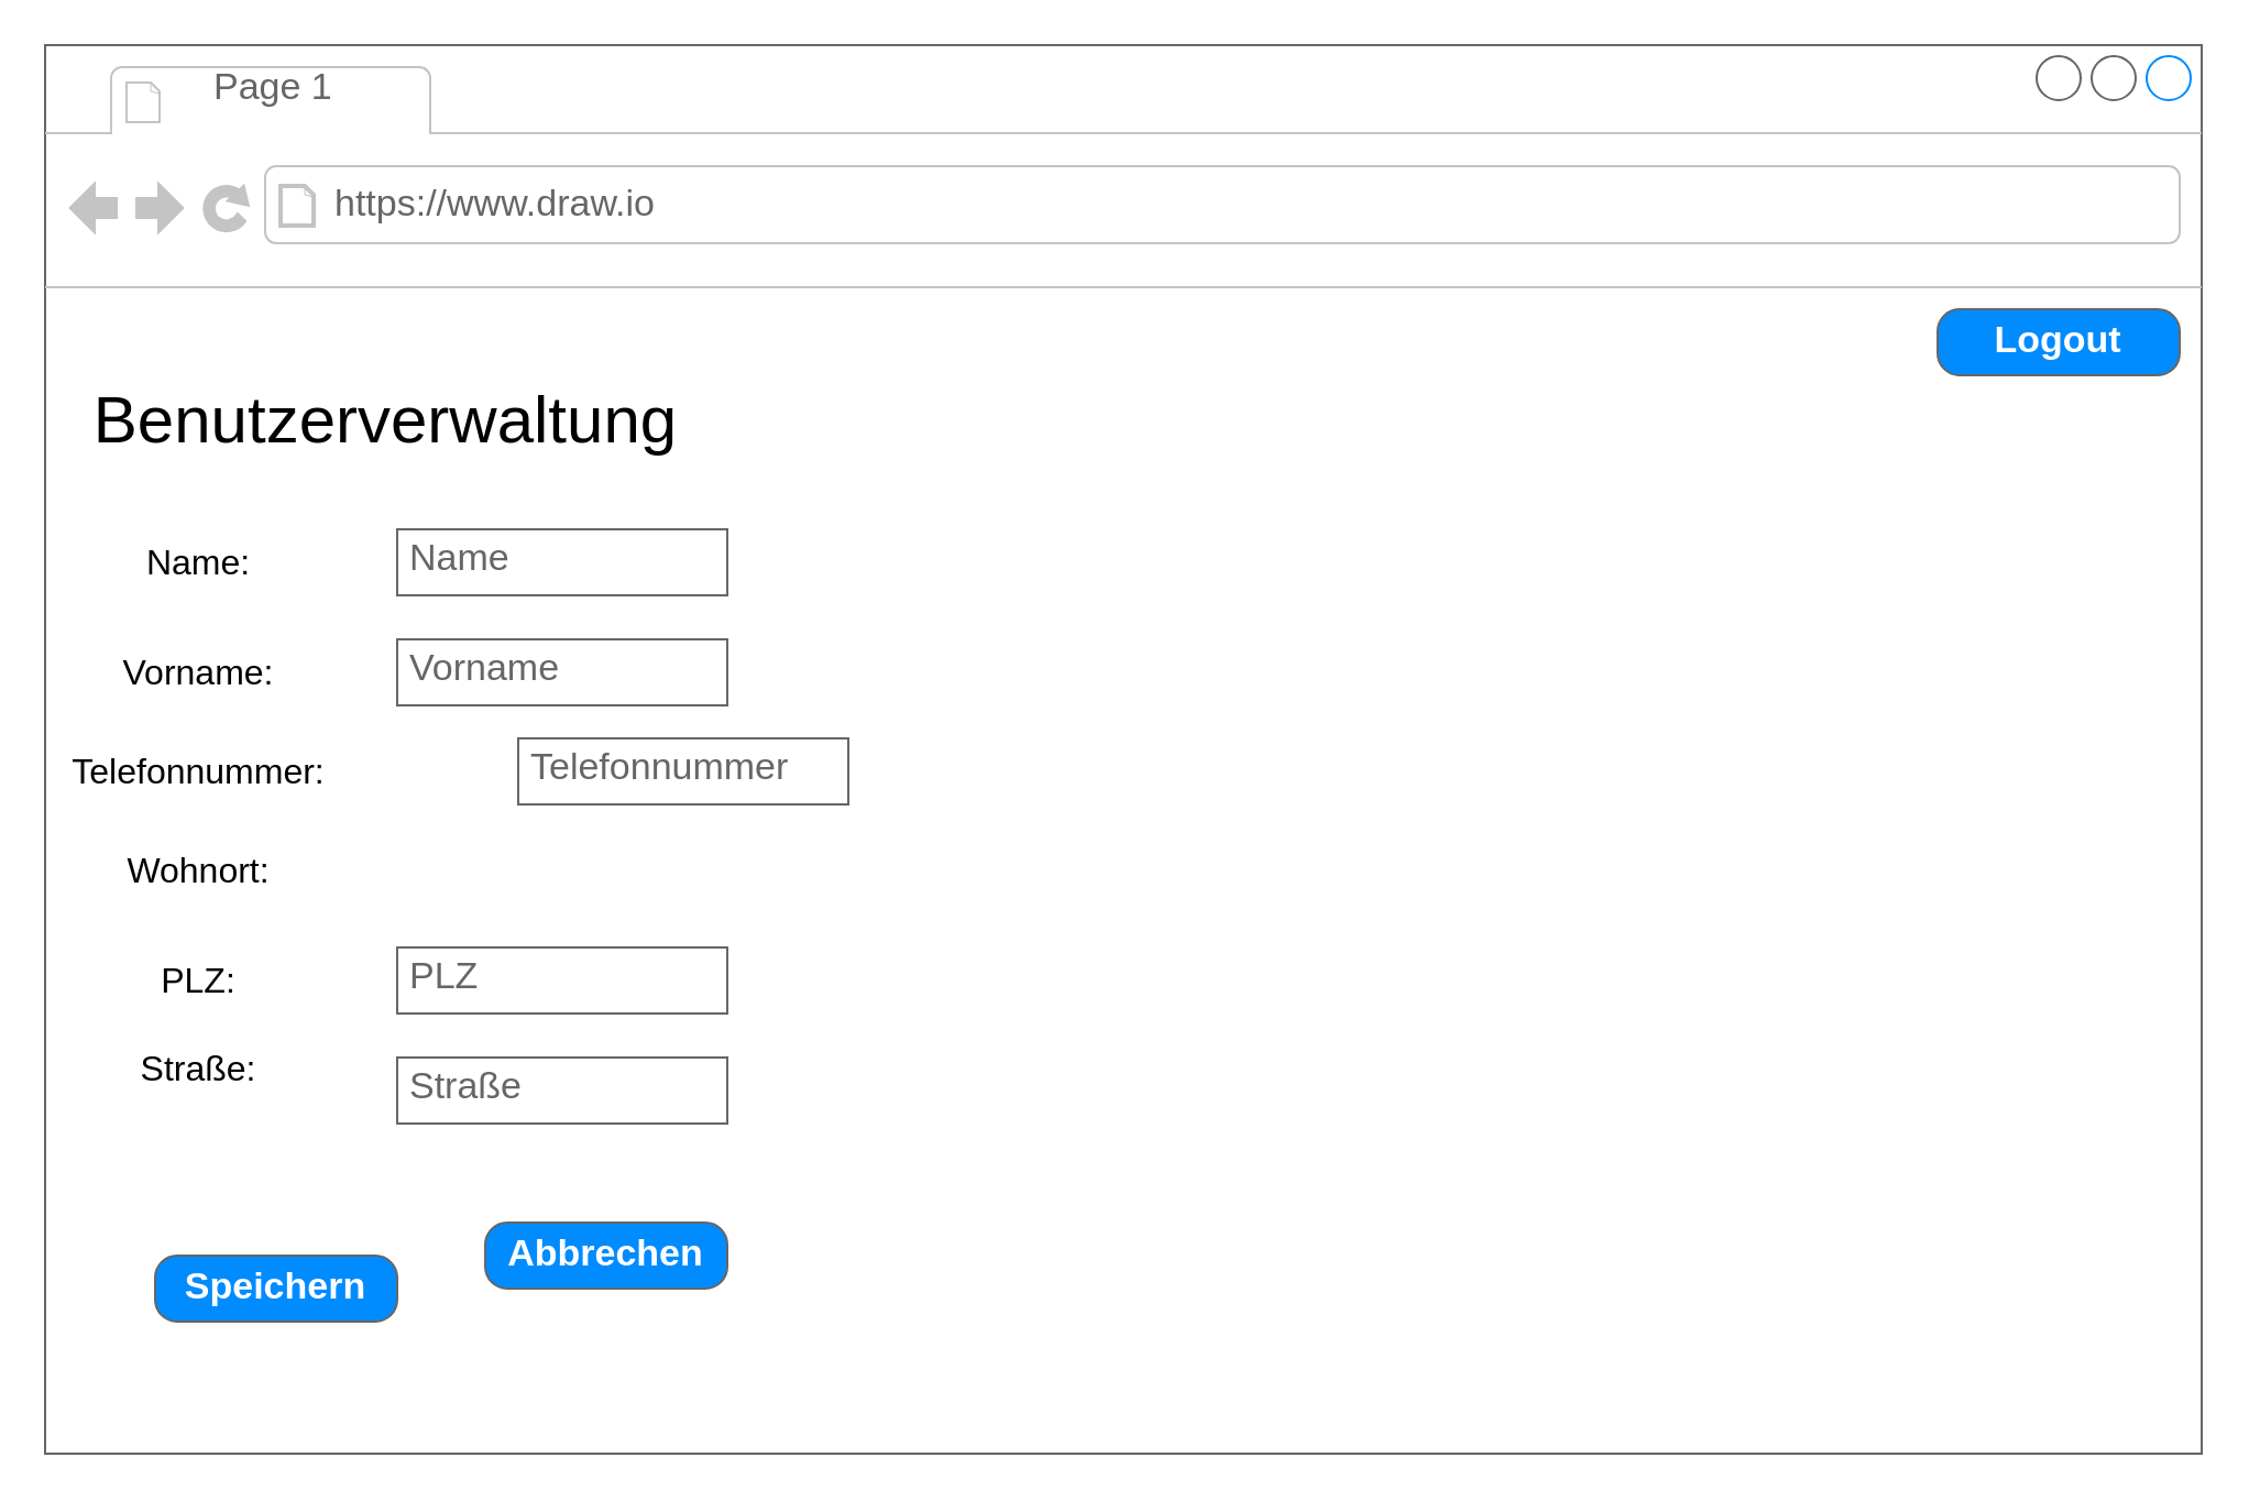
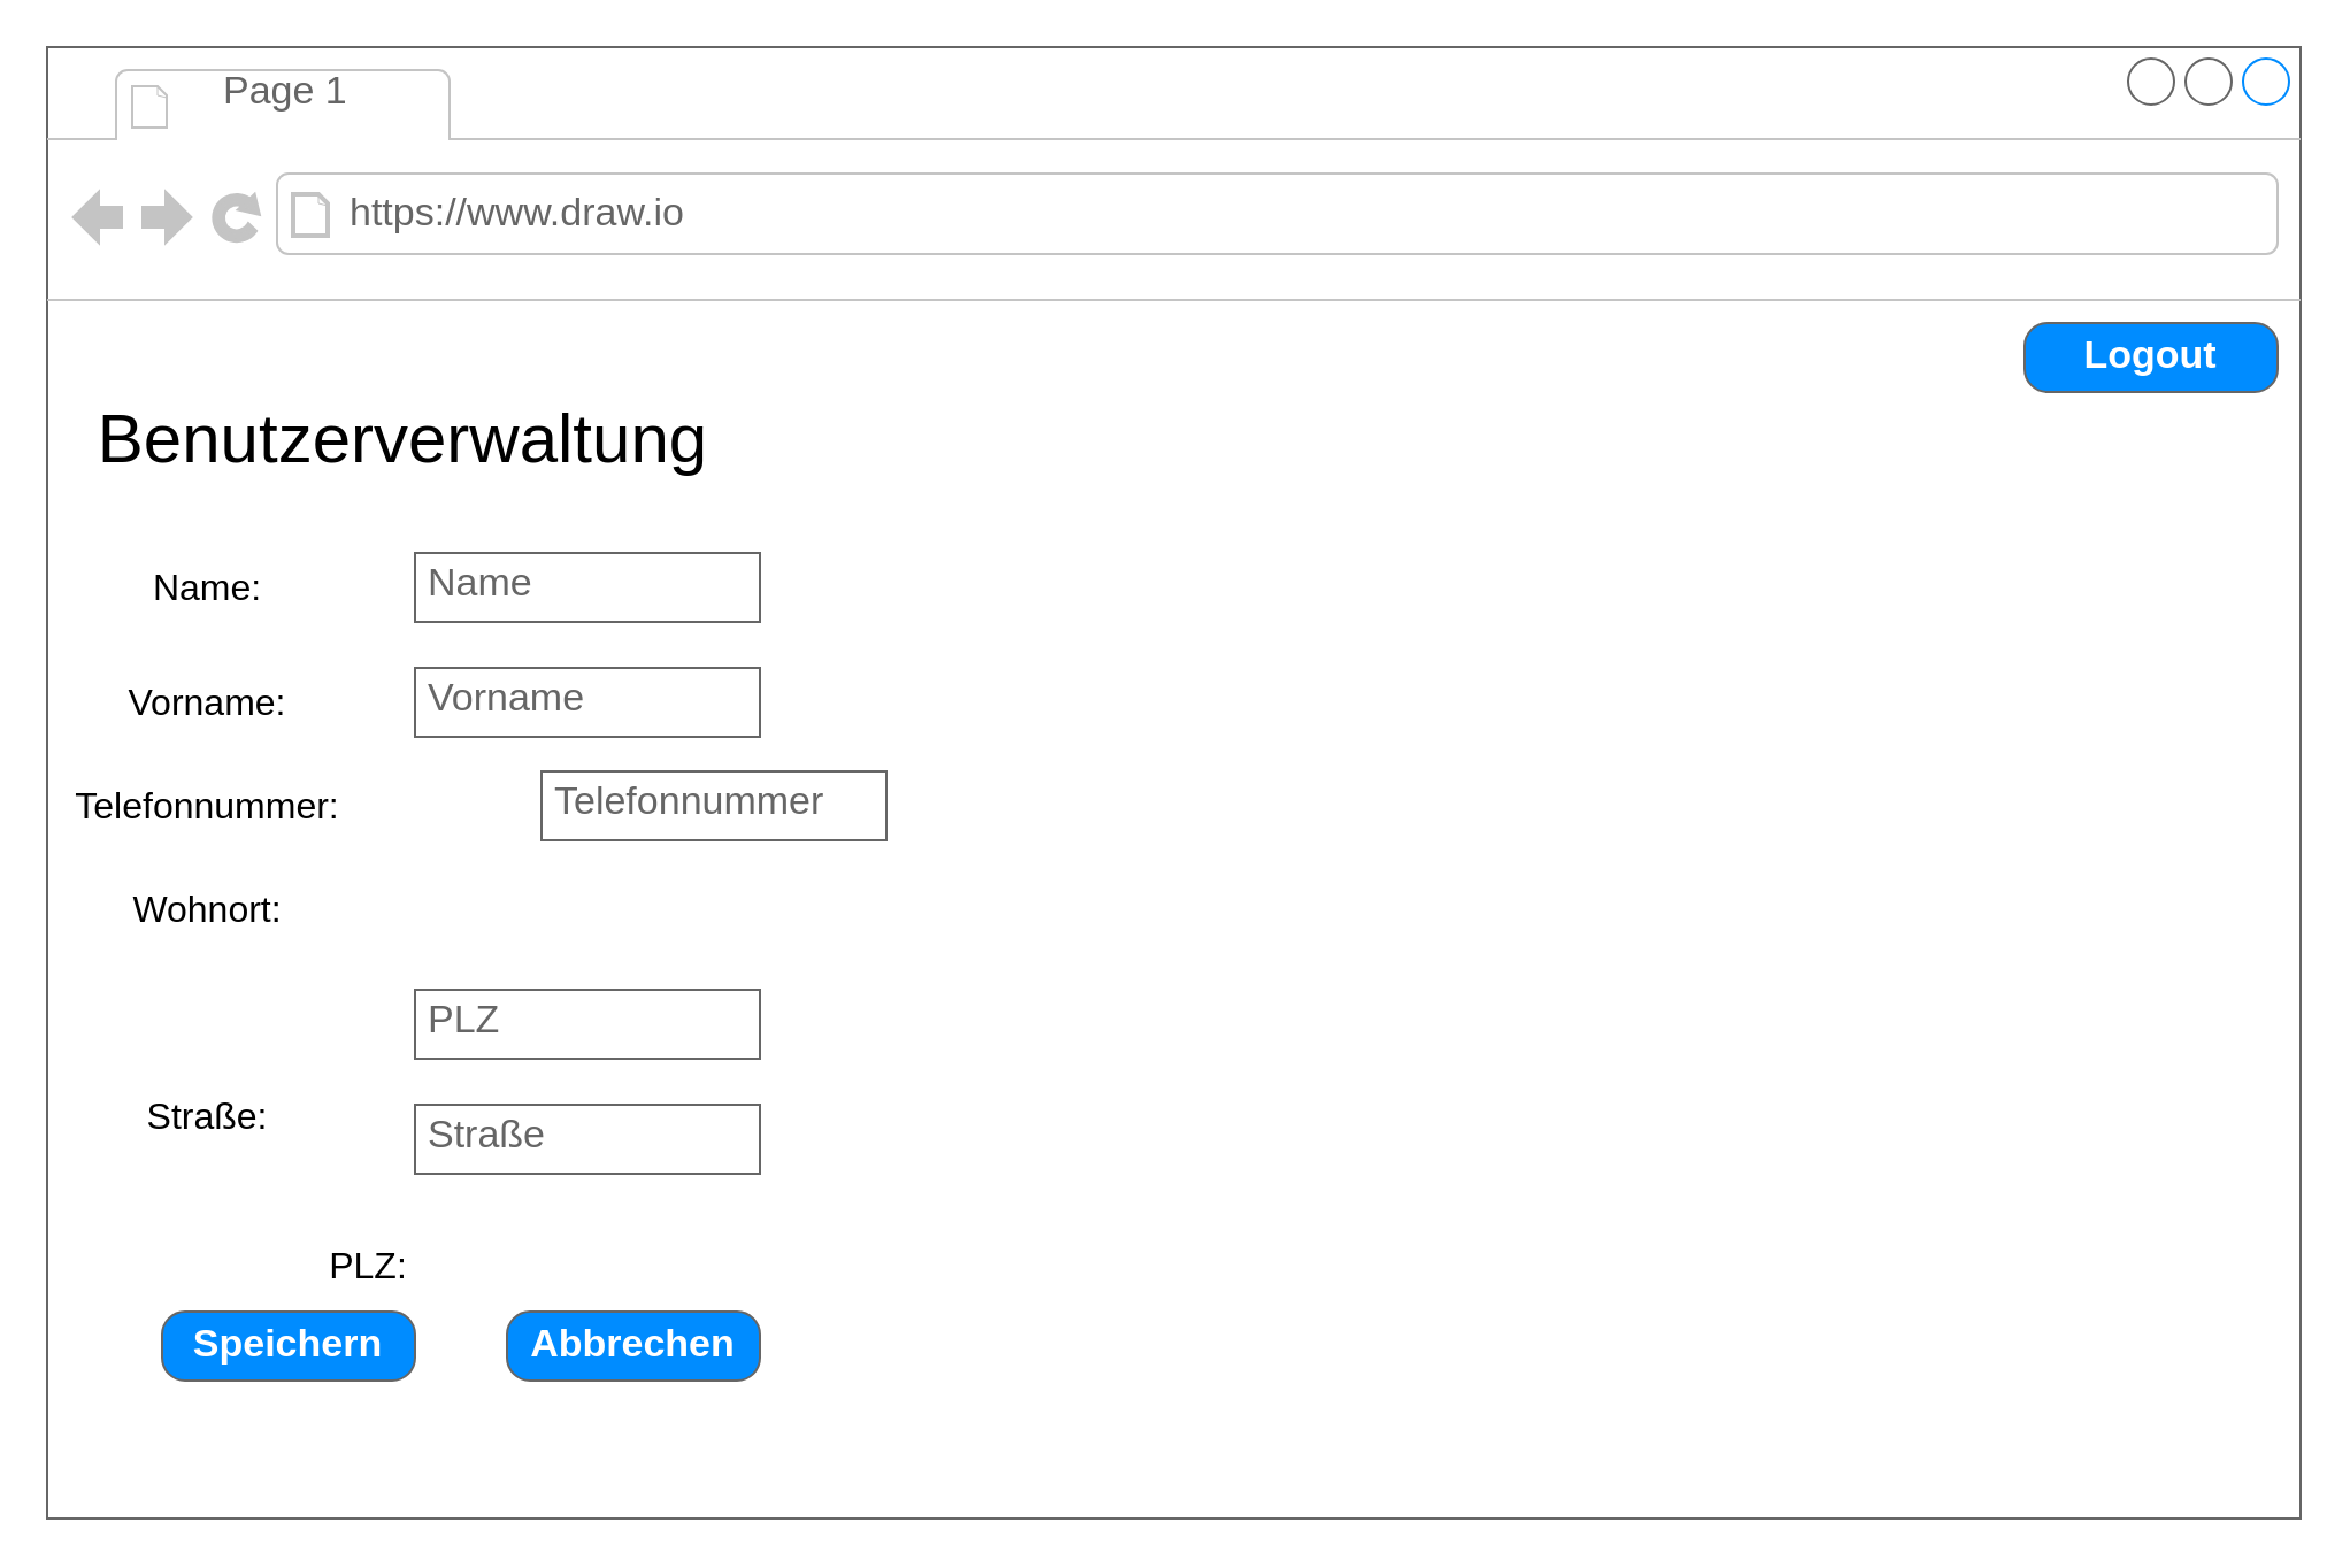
- <mxCell id="17" value="&lt;font style=&quot;font-size: 16px&quot;&gt;PLZ:&lt;/font&gt;" style="text;html=1;strokeColor=none;fillColor=none;align=center;verticalAlign=middle;whiteSpace=wrap;rounded=0;" vertex="1" parent="1"><mxGeometry x="70" y="435" width="40" height="20" as="geometry" /></mxCell>
+ <mxCell id="17" value="&lt;font style=&quot;font-size: 16px&quot;&gt;PLZ:&lt;/font&gt;" style="text;html=1;strokeColor=none;fillColor=none;align=center;verticalAlign=middle;whiteSpace=wrap;rounded=0;" vertex="1" parent="1"><mxGeometry x="140" y="540" width="40" height="20" as="geometry" /></mxCell>
- <mxCell id="19" value="Abbrechen" style="strokeWidth=1;shadow=0;dashed=0;align=center;html=1;shape=mxgraph.mockup.buttons.button;strokeColor=#666666;fontColor=#ffffff;mainText=;buttonStyle=round;fontSize=17;fontStyle=1;fillColor=#008cff;whiteSpace=wrap;" vertex="1" parent="1"><mxGeometry x="220" y="555" width="110" height="30" as="geometry" /></mxCell>
+ <mxCell id="19" value="Abbrechen" style="strokeWidth=1;shadow=0;dashed=0;align=center;html=1;shape=mxgraph.mockup.buttons.button;strokeColor=#666666;fontColor=#ffffff;mainText=;buttonStyle=round;fontSize=17;fontStyle=1;fillColor=#008cff;whiteSpace=wrap;" vertex="1" parent="1"><mxGeometry x="220" y="570" width="110" height="30" as="geometry" /></mxCell>
